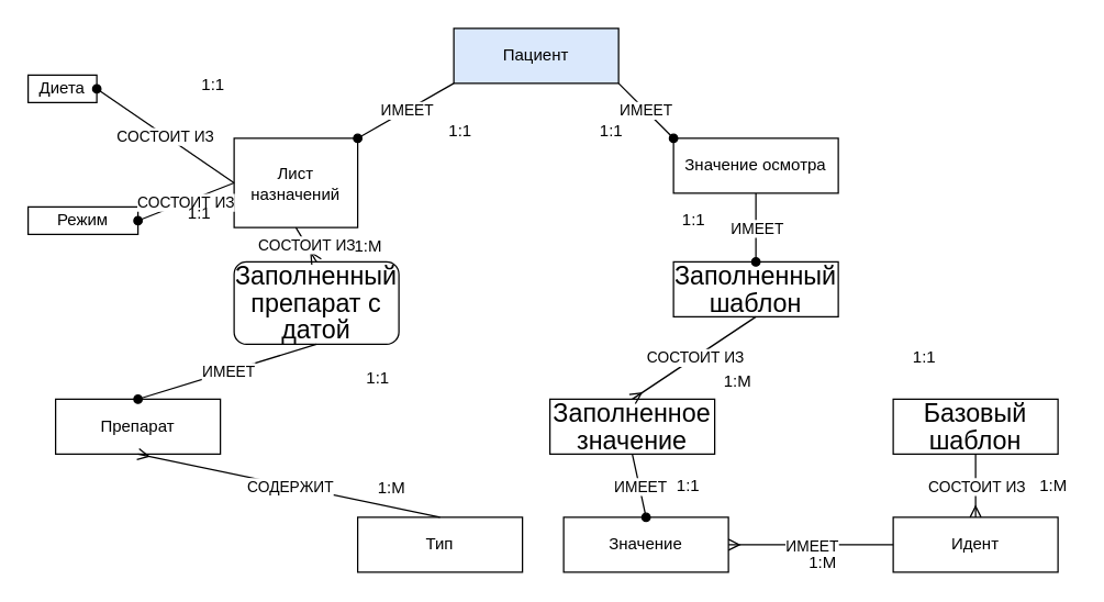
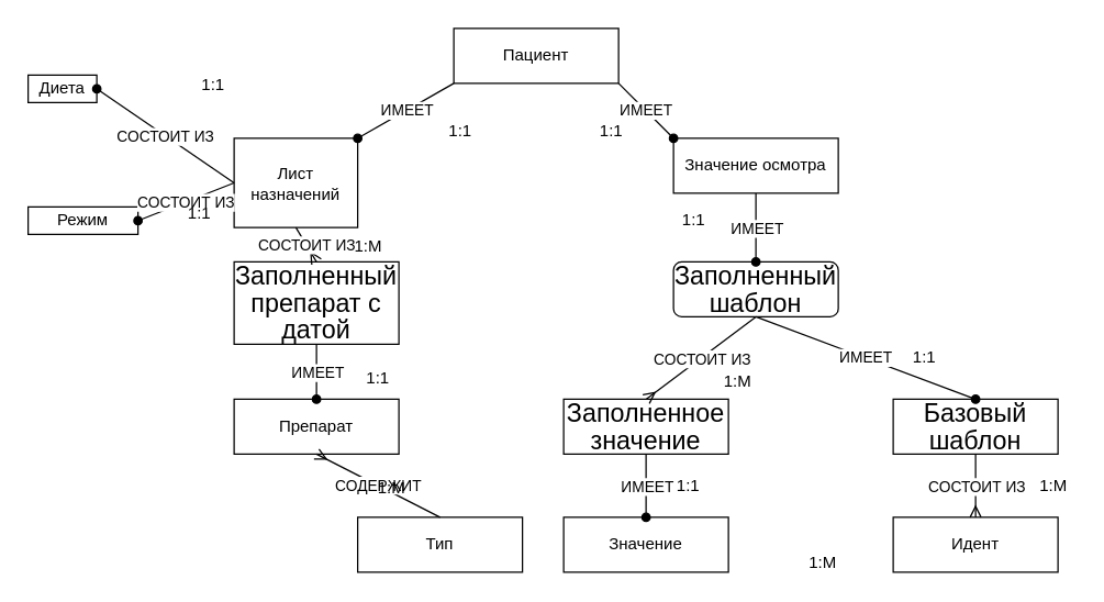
- <mxCell id="2" value="Пациент" style="rounded=0;whiteSpace=wrap;html=1;fillColor=#dae8fc;" vertex="1" parent="1"><mxGeometry x="330" y="20" width="120" height="40" as="geometry" /></mxCell>
+ <mxCell id="2" value="Пациент" style="rounded=0;whiteSpace=wrap;html=1;" vertex="1" parent="1"><mxGeometry x="330" y="20" width="120" height="40" as="geometry" /></mxCell>
- <mxCell id="31" value="&lt;span style=&quot;font-size:14.0pt;line-height:107%;&lt;br/&gt;font-family:&amp;quot;Times New Roman&amp;quot;,&amp;quot;serif&amp;quot;;mso-fareast-font-family:Calibri;&lt;br/&gt;mso-fareast-theme-font:minor-latin;mso-ansi-language:RU;mso-fareast-language:&lt;br/&gt;EN-US;mso-bidi-language:AR-SA&quot;&gt;Заполненный шаблон&lt;/span&gt;" style="rounded=0;whiteSpace=wrap;html=1;" vertex="1" parent="1"><mxGeometry x="490" y="190" width="120" height="40" as="geometry" /></mxCell>
+ <mxCell id="31" value="&lt;span style=&quot;font-size:14.0pt;line-height:107%;&lt;br/&gt;font-family:&amp;quot;Times New Roman&amp;quot;,&amp;quot;serif&amp;quot;;mso-fareast-font-family:Calibri;&lt;br/&gt;mso-fareast-theme-font:minor-latin;mso-ansi-language:RU;mso-fareast-language:&lt;br/&gt;EN-US;mso-bidi-language:AR-SA&quot;&gt;Заполненный шаблон&lt;/span&gt;" style="whiteSpace=wrap;html=1;rounded=1;" vertex="1" parent="1"><mxGeometry x="490" y="190" width="120" height="40" as="geometry" /></mxCell>
- <mxCell id="17" value="&lt;span style=&quot;font-size:14.0pt;line-height:107%;&lt;br/&gt;font-family:&amp;quot;Times New Roman&amp;quot;,&amp;quot;serif&amp;quot;;mso-fareast-font-family:Calibri;&lt;br/&gt;mso-fareast-theme-font:minor-latin;mso-ansi-language:RU;mso-fareast-language:&lt;br/&gt;EN-US;mso-bidi-language:AR-SA&quot;&gt;Заполненный препарат с датой&lt;/span&gt;" style="whiteSpace=wrap;html=1;rounded=1;" vertex="1" parent="1"><mxGeometry x="170" y="190" width="120" height="60" as="geometry" /></mxCell>
+ <mxCell id="17" value="&lt;span style=&quot;font-size:14.0pt;line-height:107%;&lt;br/&gt;font-family:&amp;quot;Times New Roman&amp;quot;,&amp;quot;serif&amp;quot;;mso-fareast-font-family:Calibri;&lt;br/&gt;mso-fareast-theme-font:minor-latin;mso-ansi-language:RU;mso-fareast-language:&lt;br/&gt;EN-US;mso-bidi-language:AR-SA&quot;&gt;Заполненный препарат с датой&lt;/span&gt;" style="rounded=0;whiteSpace=wrap;html=1;" vertex="1" parent="1"><mxGeometry x="170" y="190" width="120" height="60" as="geometry" /></mxCell>
+ <mxCell id="49" value="" style="endArrow=oval;html=1;rounded=0;exitX=0.5;exitY=1;exitDx=0;exitDy=0;entryX=0.5;entryY=0;entryDx=0;entryDy=0;endFill=1;" edge="1" parent="1" source="31" target="33"><mxGeometry relative="1" as="geometry"><mxPoint x="560" y="150" as="sourcePoint" /><mxPoint x="480" y="190" as="targetPoint" /><Array as="points" /></mxGeometry></mxCell>
+ <mxCell id="50" value="ИМЕЕТ" style="edgeLabel;resizable=0;html=1;align=center;verticalAlign=middle;" connectable="0" vertex="1" parent="49"><mxGeometry relative="1" as="geometry" /></mxCell>
- <mxCell id="23" value="&lt;span&gt;Препарат&lt;/span&gt;" style="rounded=0;whiteSpace=wrap;html=1;" vertex="1" parent="1"><mxGeometry x="40" y="290" width="120" height="40" as="geometry" /></mxCell>
+ <mxCell id="23" value="&lt;span&gt;Препарат&lt;/span&gt;" style="rounded=0;whiteSpace=wrap;html=1;" vertex="1" parent="1"><mxGeometry x="170" y="290" width="120" height="40" as="geometry" /></mxCell>
- <mxCell id="32" value="&lt;span style=&quot;font-size:14.0pt;line-height:107%;&lt;br/&gt;font-family:&amp;quot;Times New Roman&amp;quot;,&amp;quot;serif&amp;quot;;mso-fareast-font-family:Calibri;&lt;br/&gt;mso-fareast-theme-font:minor-latin;mso-ansi-language:RU;mso-fareast-language:&lt;br/&gt;EN-US;mso-bidi-language:AR-SA&quot;&gt;Заполненное значение&lt;/span&gt;" style="rounded=0;whiteSpace=wrap;html=1;" vertex="1" parent="1"><mxGeometry x="400" y="290" width="120" height="40" as="geometry" /></mxCell>
+ <mxCell id="32" value="&lt;span style=&quot;font-size:14.0pt;line-height:107%;&lt;br/&gt;font-family:&amp;quot;Times New Roman&amp;quot;,&amp;quot;serif&amp;quot;;mso-fareast-font-family:Calibri;&lt;br/&gt;mso-fareast-theme-font:minor-latin;mso-ansi-language:RU;mso-fareast-language:&lt;br/&gt;EN-US;mso-bidi-language:AR-SA&quot;&gt;Заполненное значение&lt;/span&gt;" style="rounded=0;whiteSpace=wrap;html=1;" vertex="1" parent="1"><mxGeometry x="410" y="290" width="120" height="40" as="geometry" /></mxCell>
- <mxCell id="37" value="" style="endArrow=ERmany;html=1;rounded=0;entryX=1;entryY=0.5;entryDx=0;entryDy=0;exitX=0;exitY=0.5;exitDx=0;exitDy=0;endFill=0;" edge="1" parent="1" source="35" target="36"><mxGeometry relative="1" as="geometry"><mxPoint x="430" y="250" as="sourcePoint" /><mxPoint x="530" y="250" as="targetPoint" /></mxGeometry></mxCell>
- <mxCell id="38" value="ИМЕЕТ" style="edgeLabel;resizable=0;html=1;align=center;verticalAlign=middle;" connectable="0" vertex="1" parent="37"><mxGeometry relative="1" as="geometry" /></mxCell>
